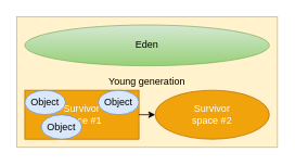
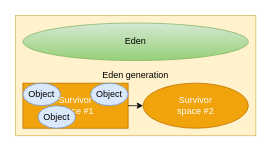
- <mxCell id="2" value="Young generation" style="rounded=0;whiteSpace=wrap;html=1;fillColor=#fff2cc;strokeColor=#d6b656;" parent="1" vertex="1"><mxGeometry x="20" y="20" width="320" height="160" as="geometry" /></mxCell>
+ <mxCell id="2" value="Eden generation" style="rounded=0;whiteSpace=wrap;html=1;fillColor=#fff2cc;strokeColor=#d6b656;" parent="1" vertex="1"><mxGeometry x="20" y="20" width="320" height="160" as="geometry" /></mxCell>
